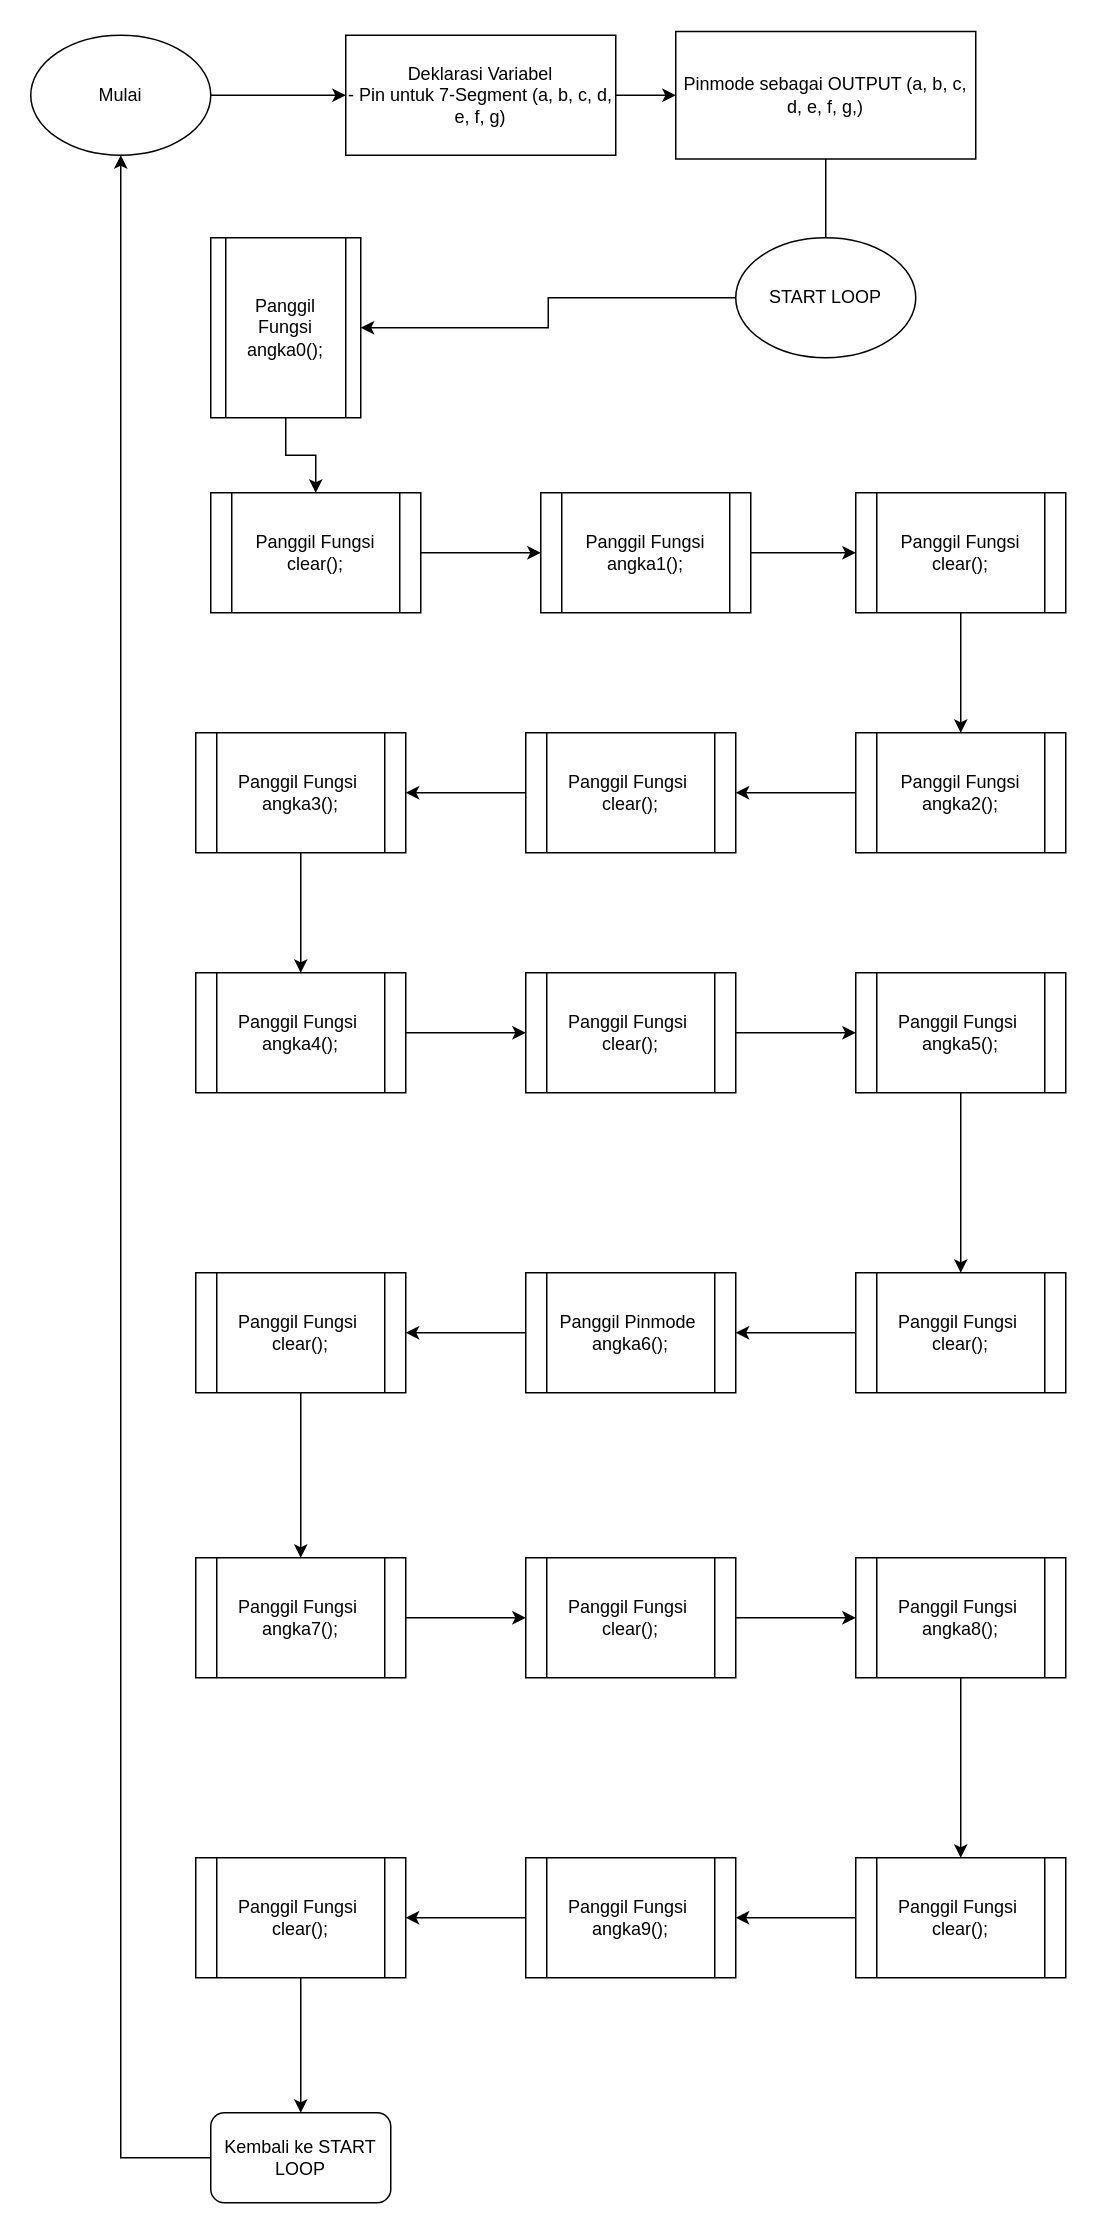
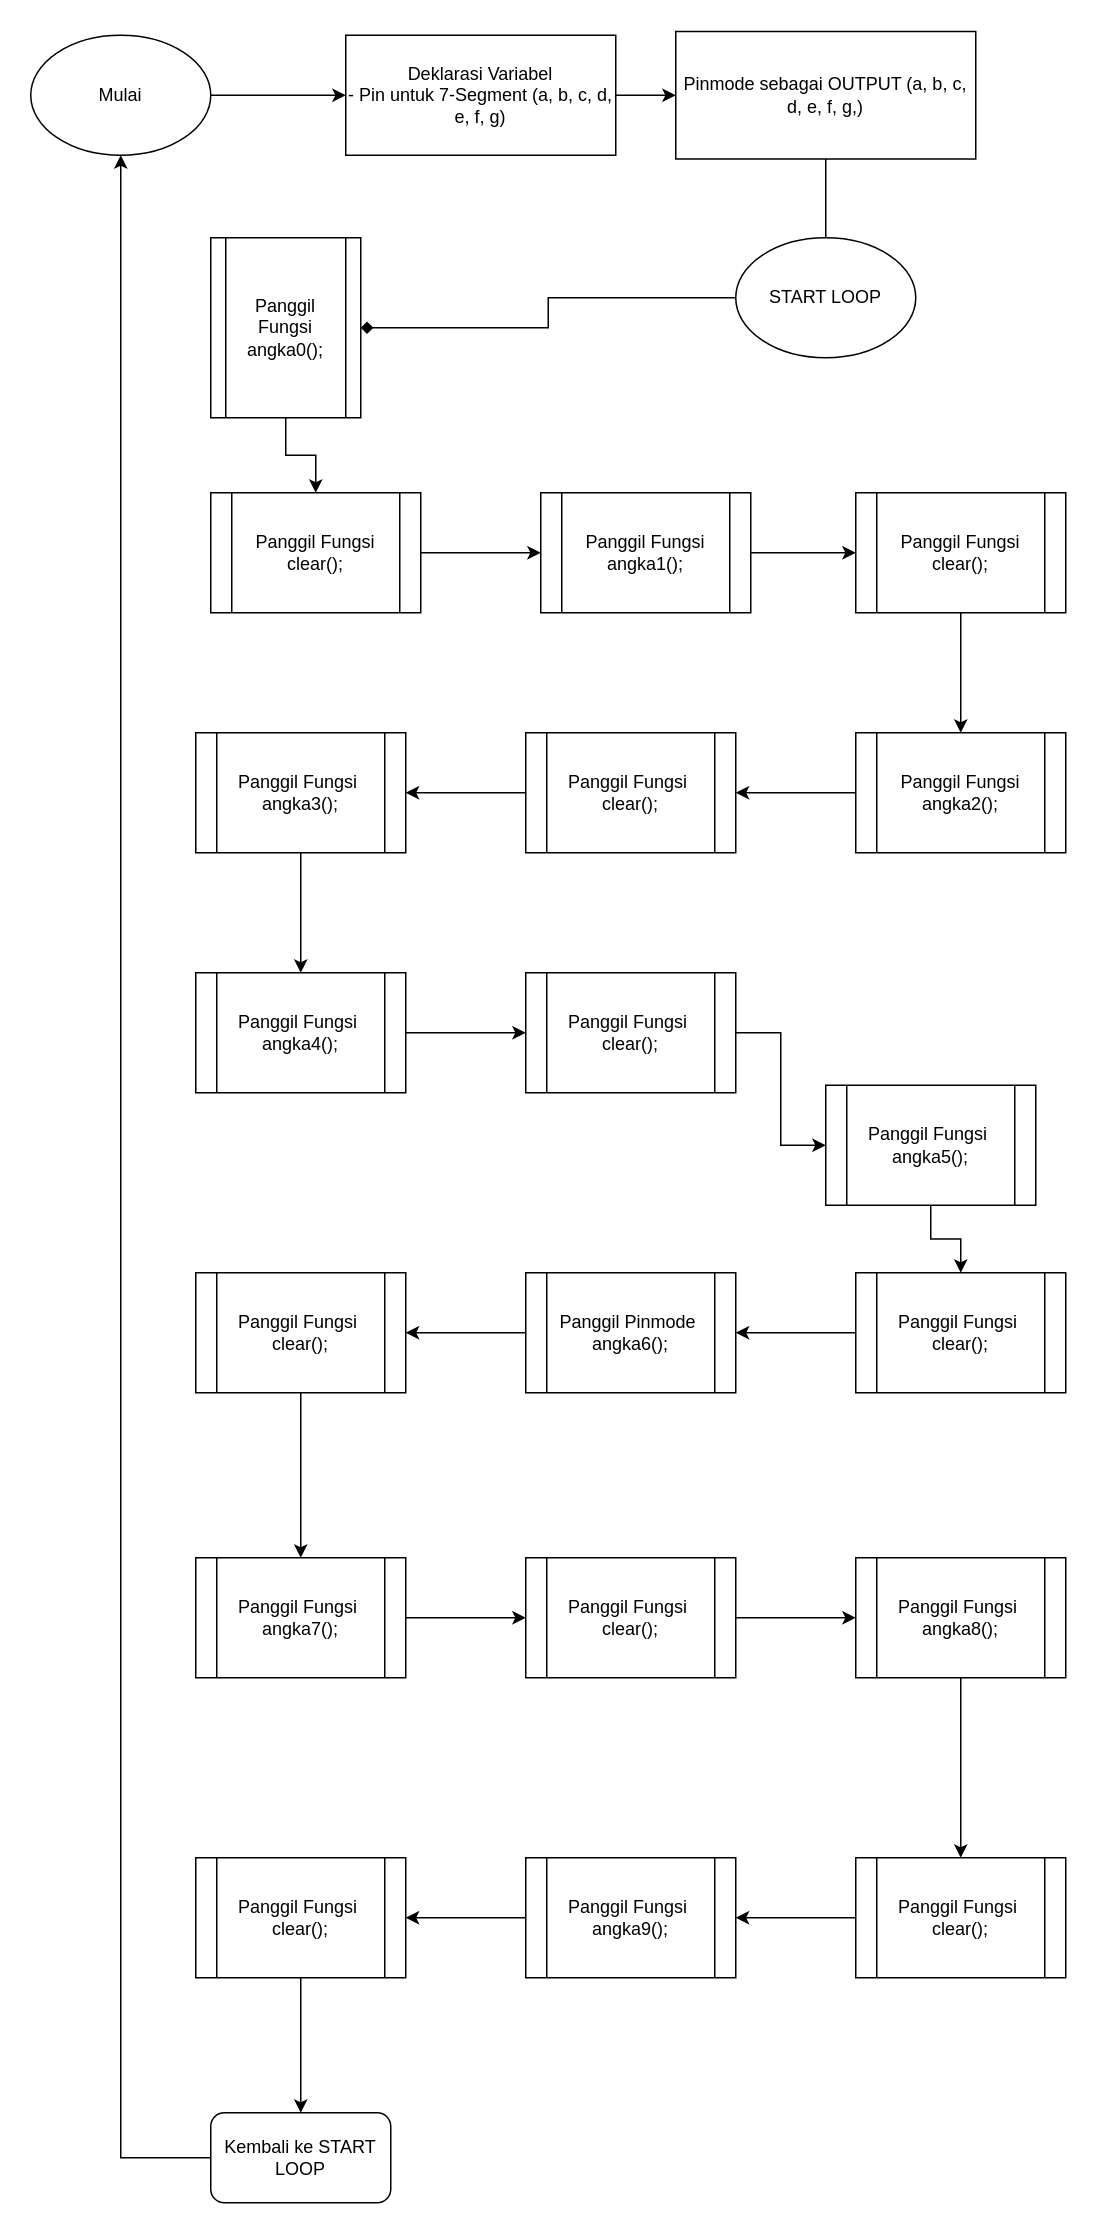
- <mxCell id="8" value="" style="edgeStyle=orthogonalEdgeStyle;rounded=0;orthogonalLoop=1;jettySize=auto;html=1;" edge="1" parent="1" source="9" target="11"><mxGeometry relative="1" as="geometry" /></mxCell>
+ <mxCell id="8" value="" style="edgeStyle=orthogonalEdgeStyle;rounded=0;orthogonalLoop=1;jettySize=auto;html=1;endArrow=diamond;" edge="1" parent="1" source="9" target="11"><mxGeometry relative="1" as="geometry" /></mxCell>
- <mxCell id="29" value="Panggil Fungsi&amp;nbsp; angka5();" style="shape=process;whiteSpace=wrap;html=1;backgroundOutline=1;" vertex="1" parent="1"><mxGeometry x="570" y="648" width="140" height="80" as="geometry" /></mxCell>
+ <mxCell id="29" value="Panggil Fungsi&amp;nbsp; angka5();" style="shape=process;whiteSpace=wrap;html=1;backgroundOutline=1;" vertex="1" parent="1"><mxGeometry x="550" y="723" width="140" height="80" as="geometry" /></mxCell>
